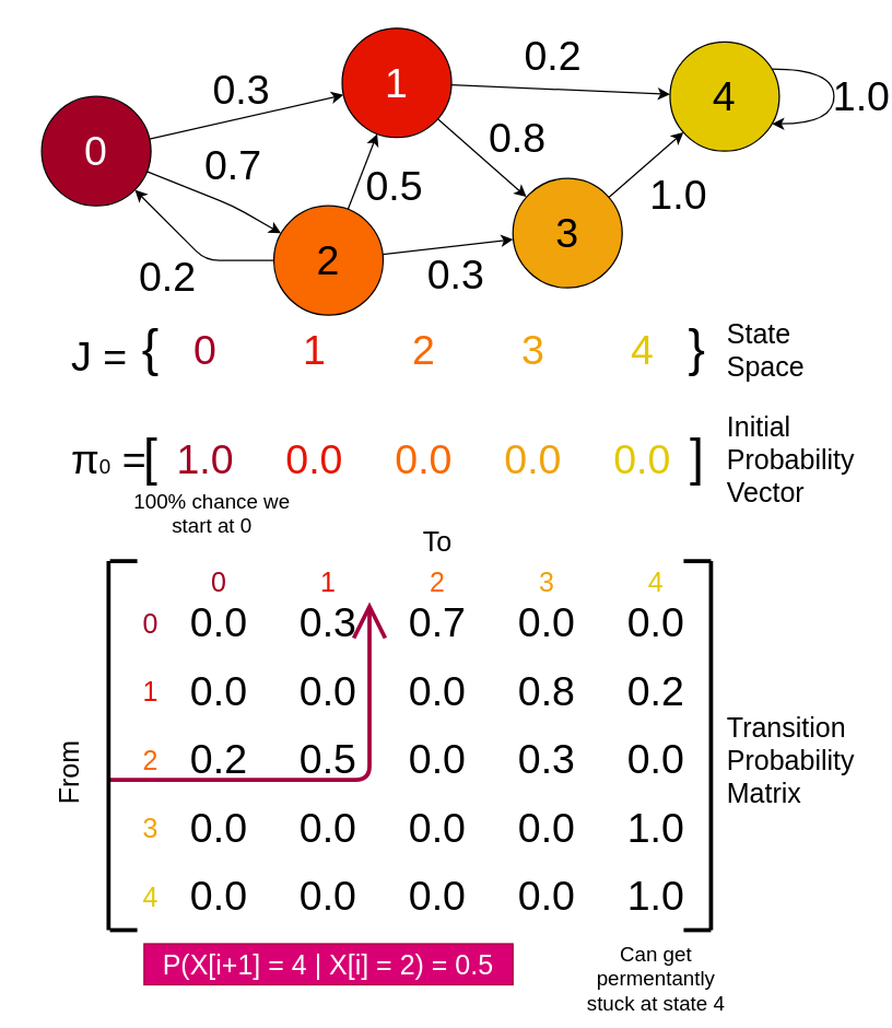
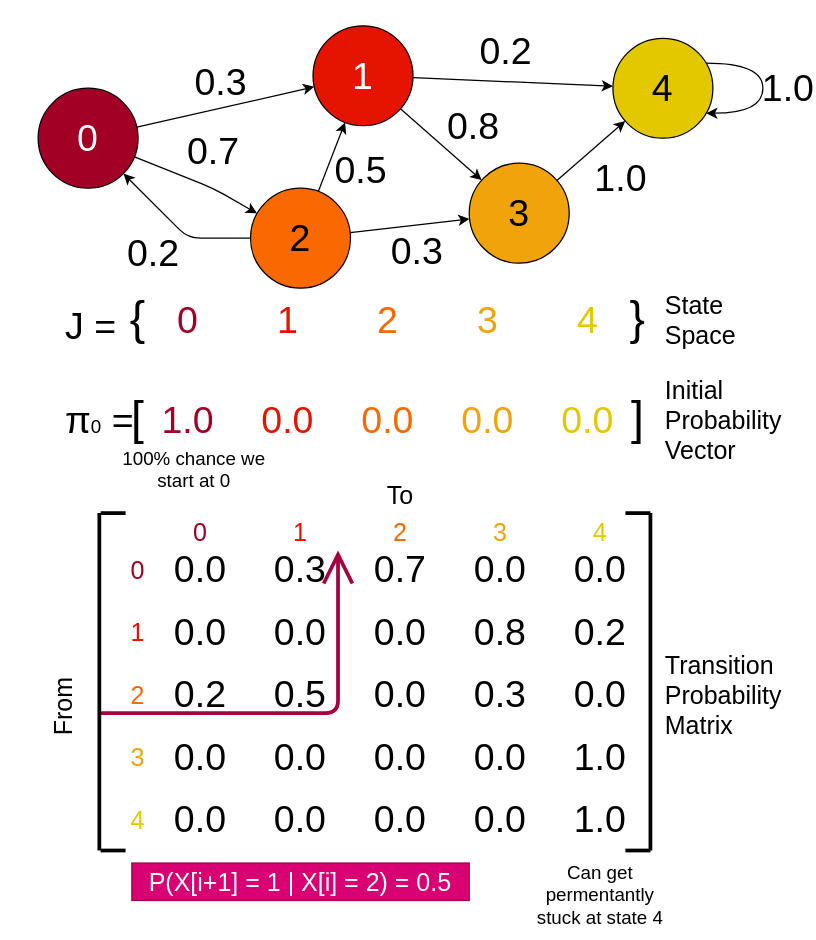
- <mxCell id="59" value="P(X[i+1] = 4 | X[i] = 2) = 0.5" style="text;html=1;strokeColor=#A50040;fillColor=#d80073;align=center;verticalAlign=middle;whiteSpace=wrap;rounded=0;labelBackgroundColor=none;fontSize=20;fontColor=#ffffff;" vertex="1" parent="1"><mxGeometry x="105" y="690" width="270" height="30" as="geometry" /></mxCell>
+ <mxCell id="59" value="P(X[i+1] = 1 | X[i] = 2) = 0.5" style="text;html=1;strokeColor=#A50040;fillColor=#d80073;align=center;verticalAlign=middle;whiteSpace=wrap;rounded=0;labelBackgroundColor=none;fontSize=20;fontColor=#ffffff;" vertex="1" parent="1"><mxGeometry x="105" y="690" width="270" height="30" as="geometry" /></mxCell>
